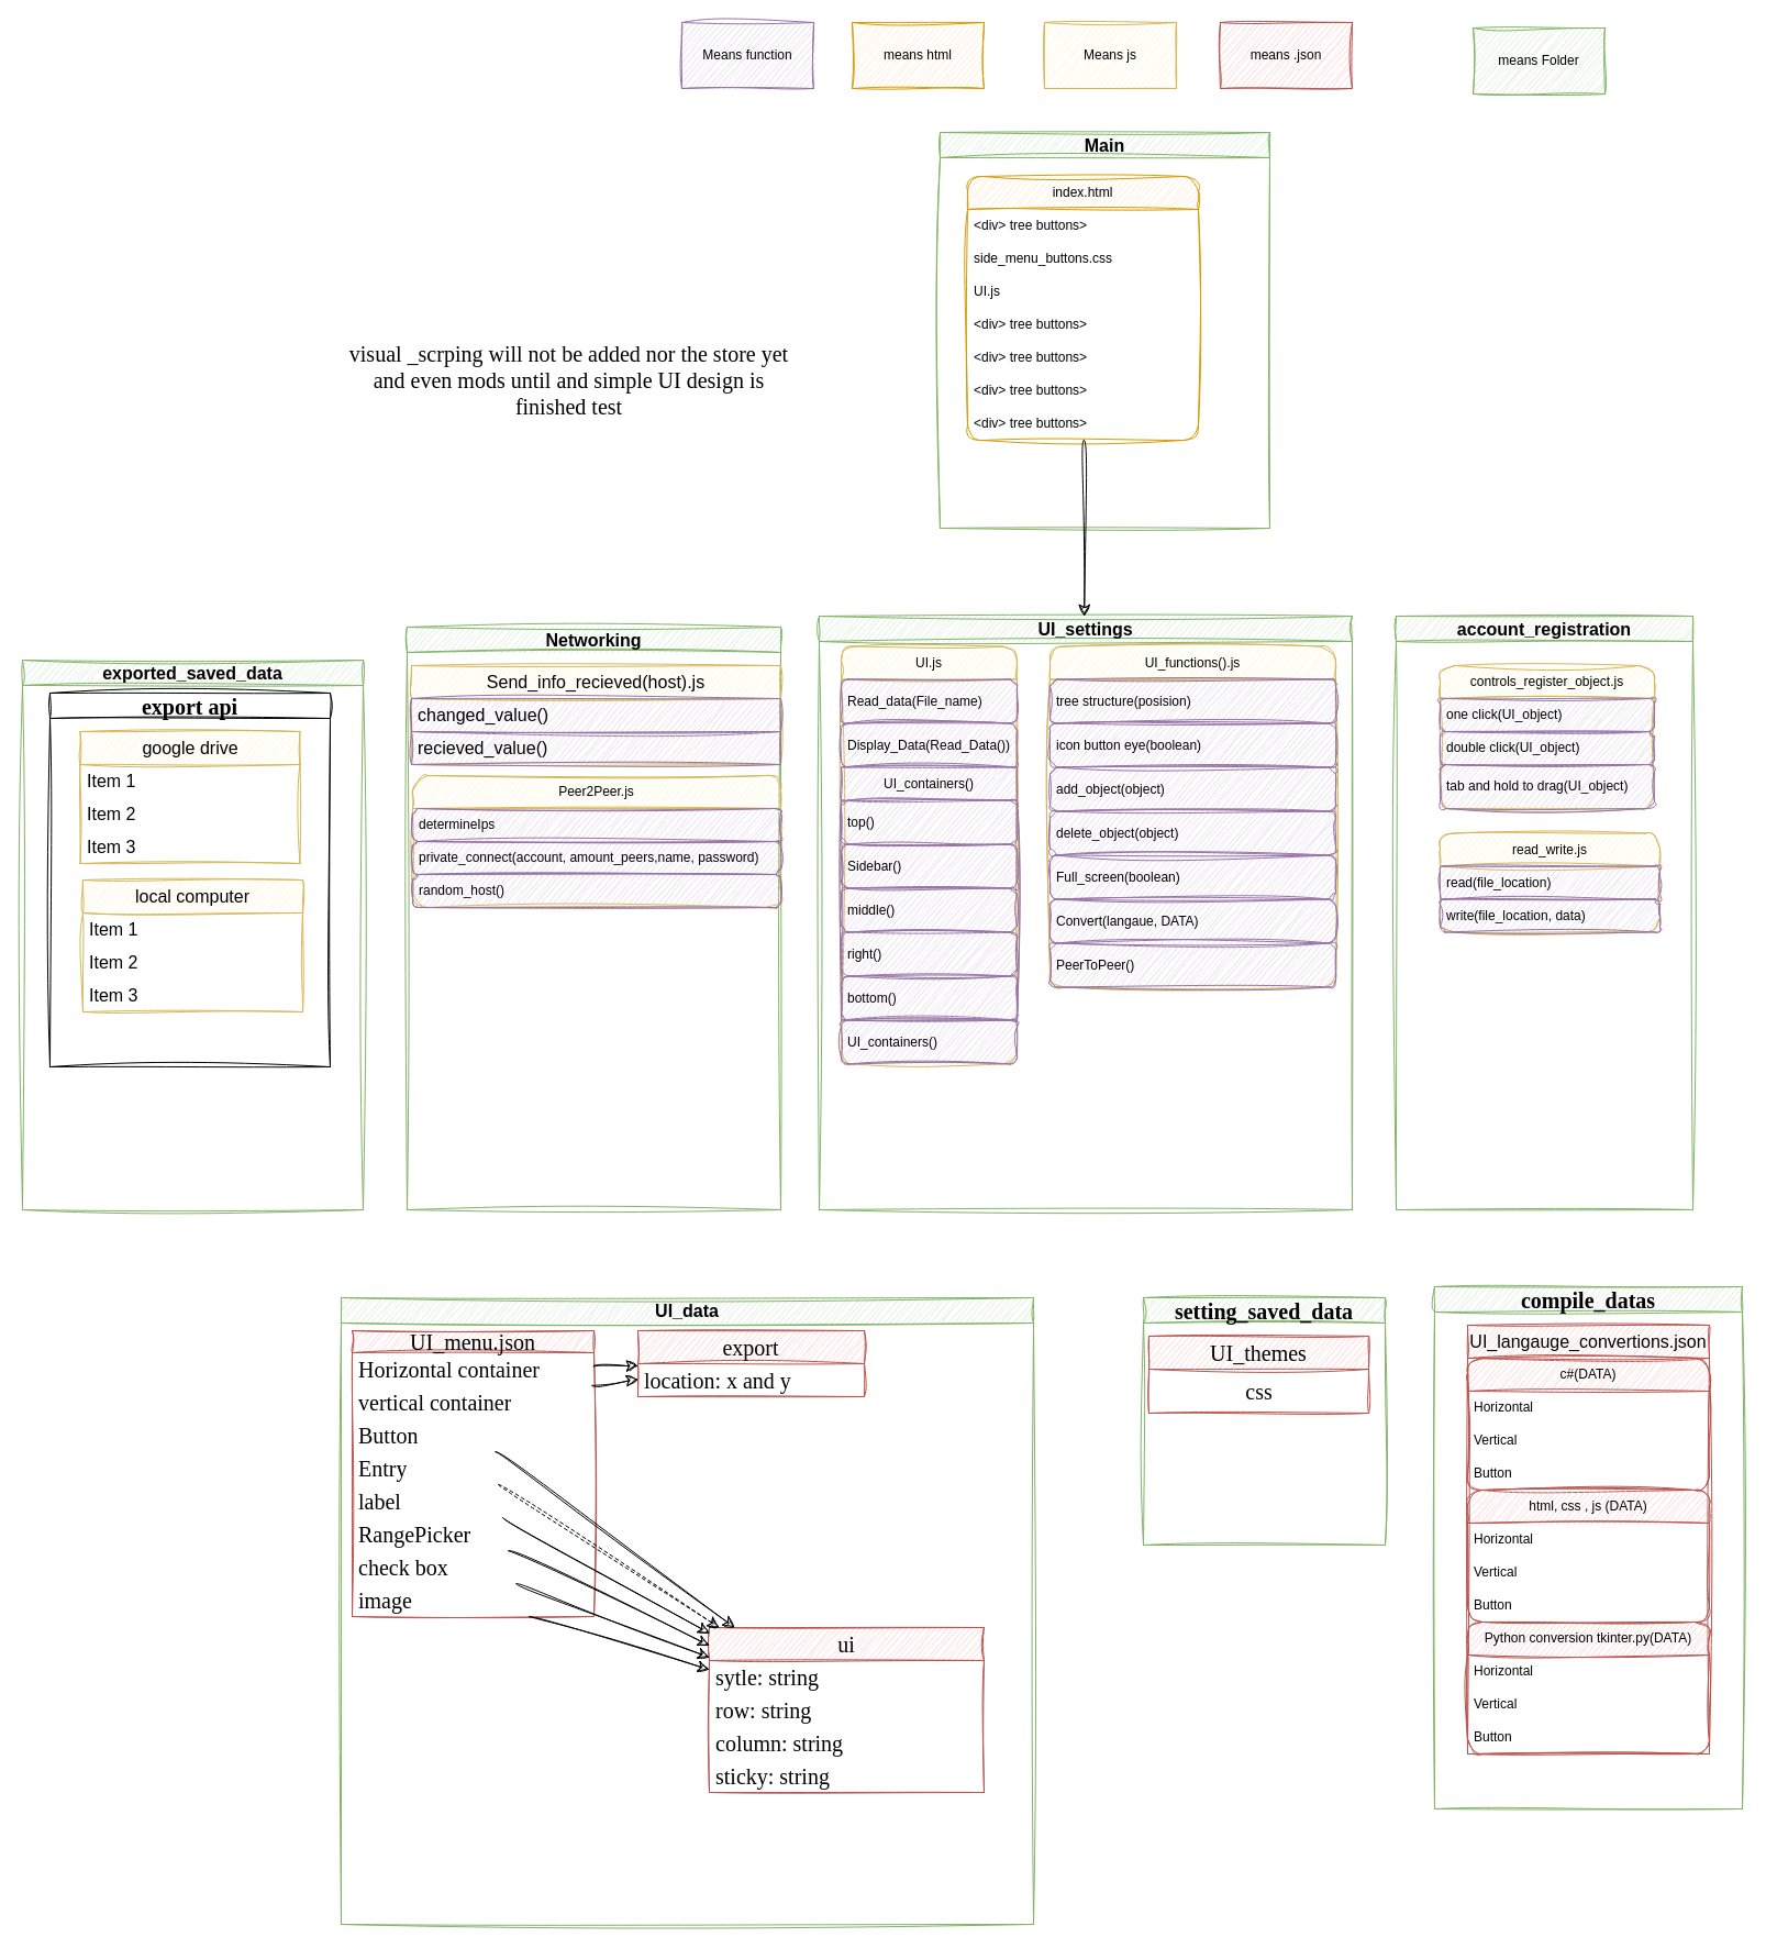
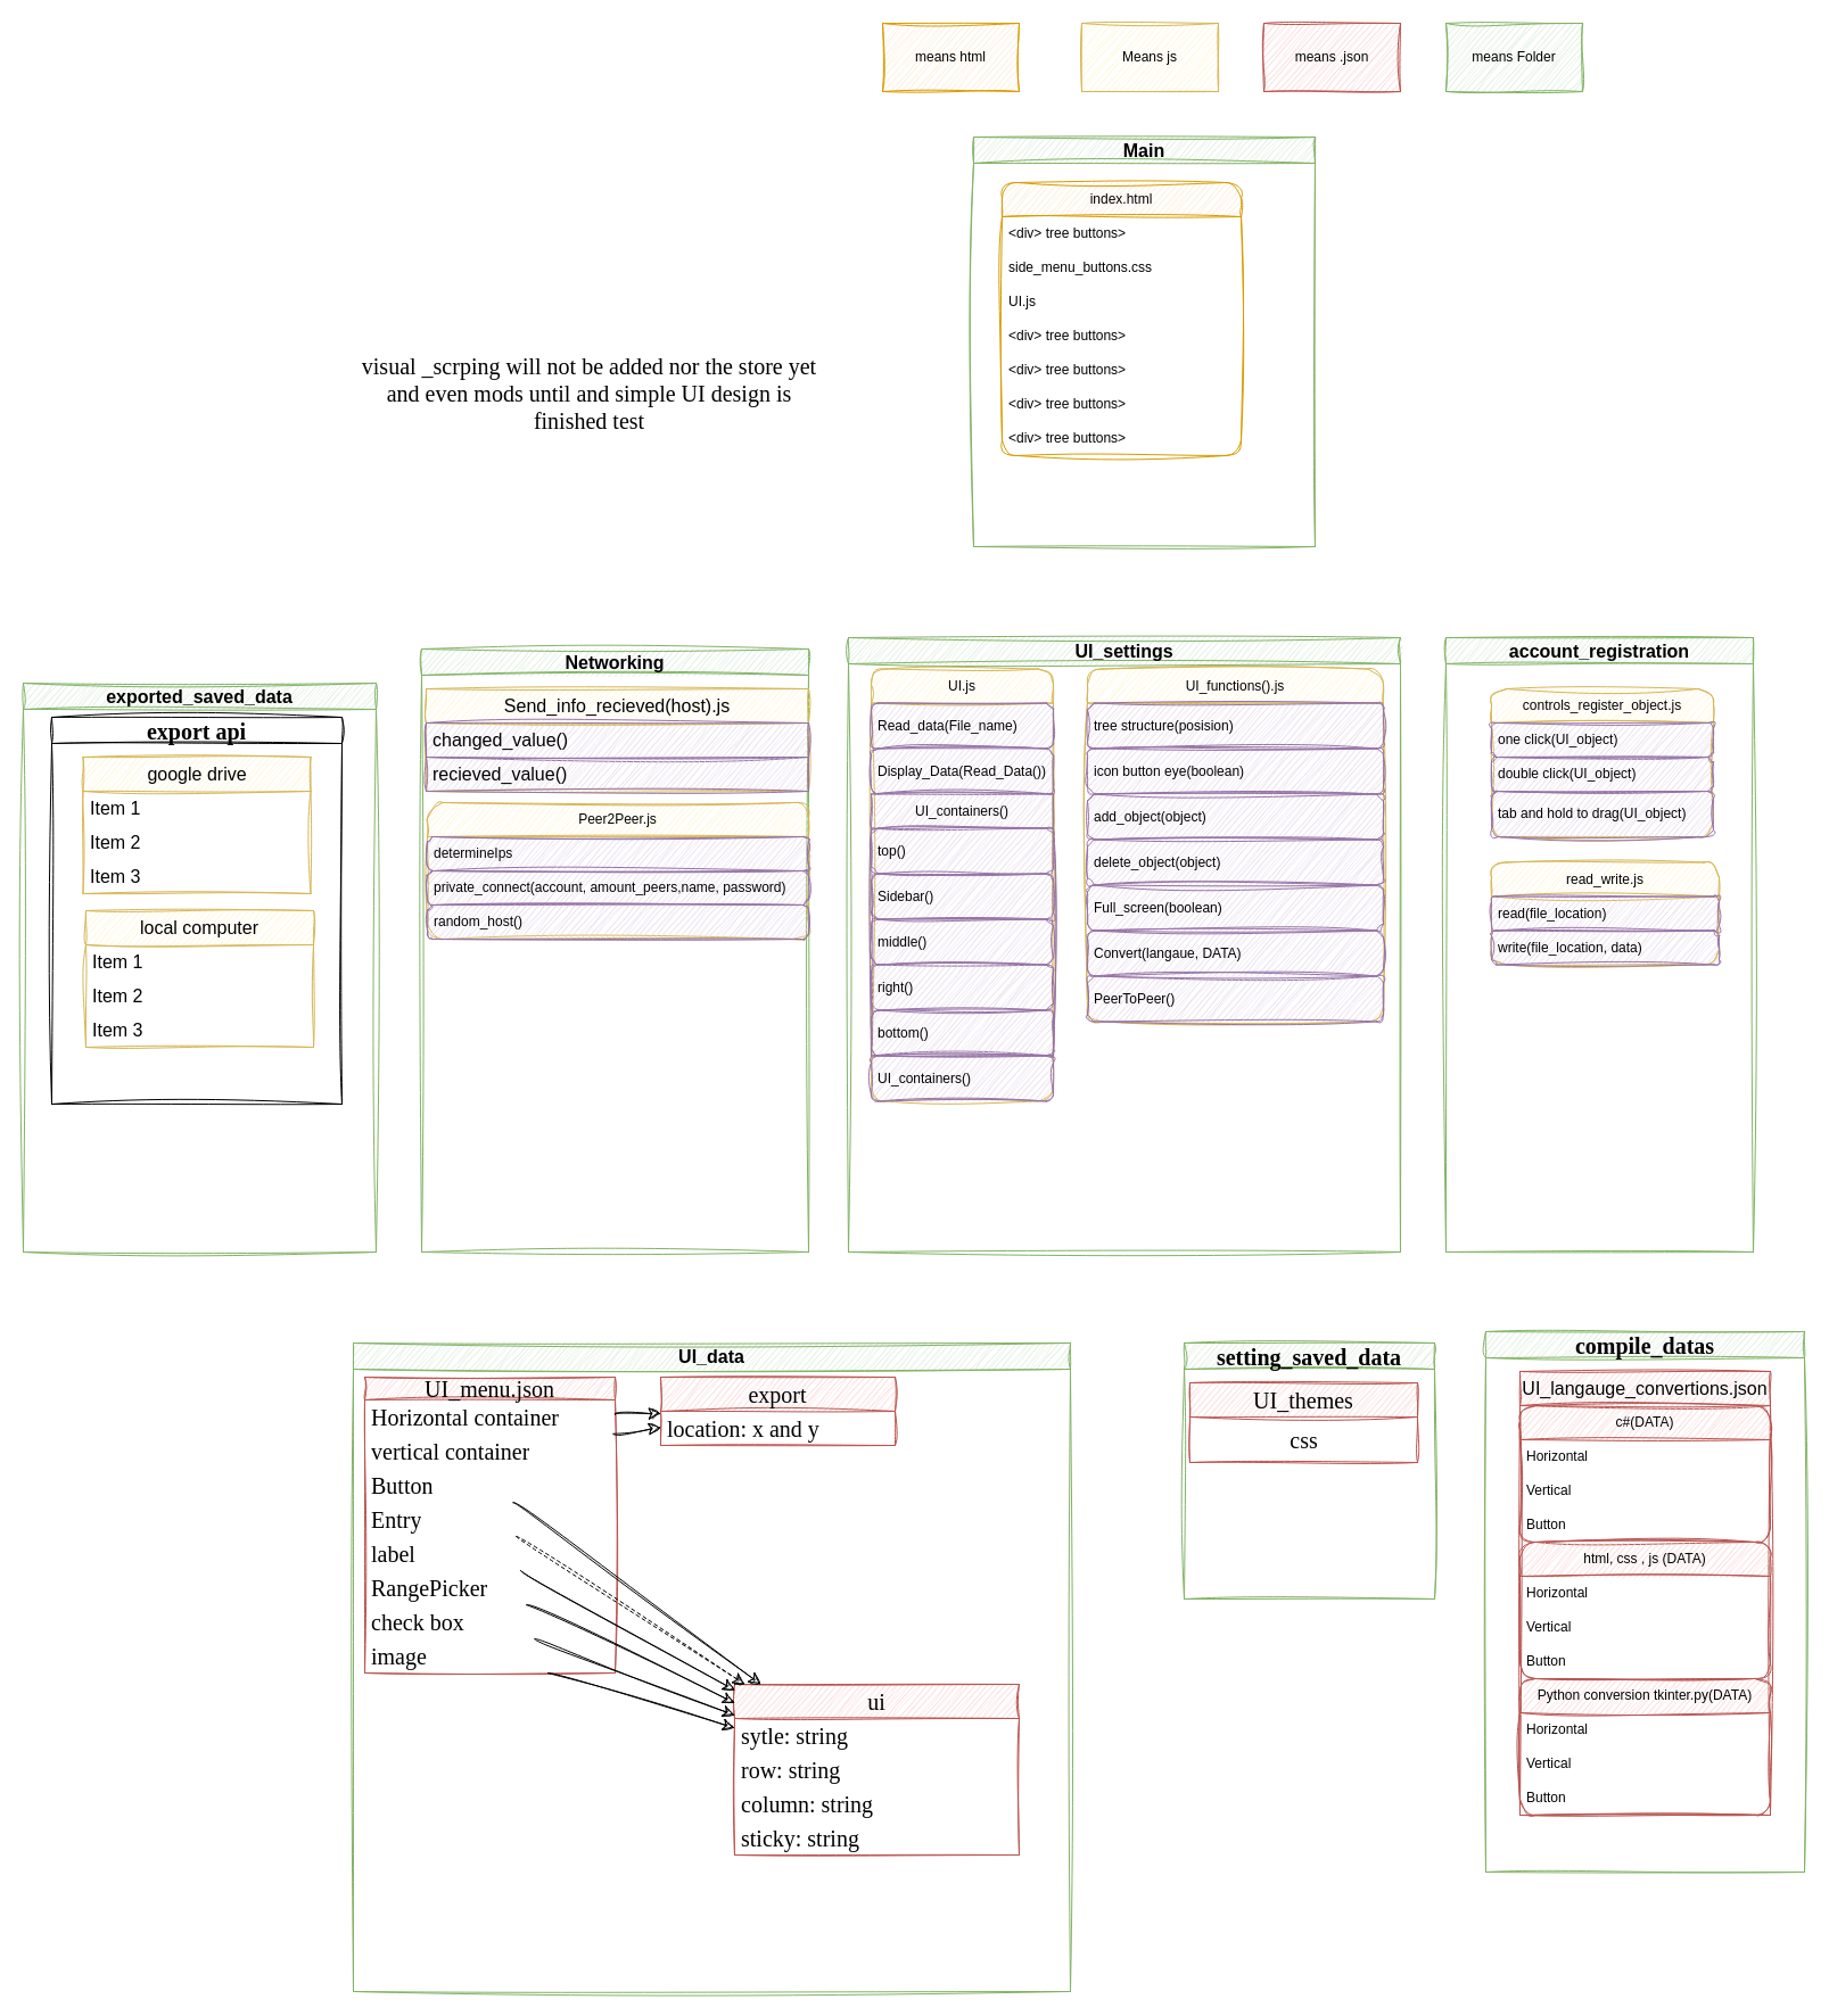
- <mxCell id="2" value="Means function" style="rounded=0;whiteSpace=wrap;html=1;fillColor=#e1d5e7;strokeColor=#9673a6;sketch=1;curveFitting=1;jiggle=2;" vertex="1" parent="1"><mxGeometry x="620" y="20" width="120" height="60" as="geometry" /></mxCell>
- <mxCell id="6" value="means Folder" style="rounded=0;whiteSpace=wrap;html=1;fillColor=#d5e8d4;strokeColor=#82b366;sketch=1;curveFitting=1;jiggle=2;" vertex="1" parent="1"><mxGeometry x="1340" y="25" width="120" height="60" as="geometry" /></mxCell>
+ <mxCell id="6" value="means Folder" style="rounded=0;whiteSpace=wrap;html=1;fillColor=#d5e8d4;strokeColor=#82b366;sketch=1;curveFitting=1;jiggle=2;" vertex="1" parent="1"><mxGeometry x="1270" y="20" width="120" height="60" as="geometry" /></mxCell>
- <mxCell id="80" style="edgeStyle=none;curved=1;rounded=0;sketch=1;hachureGap=4;jiggle=2;curveFitting=1;orthogonalLoop=1;jettySize=auto;html=1;fontFamily=Architects Daughter;fontSource=https%3A%2F%2Ffonts.googleapis.com%2Fcss%3Ffamily%3DArchitects%2BDaughter;fontSize=16;startSize=8;endSize=8;" edge="1" parent="1" source="44" target="15"><mxGeometry relative="1" as="geometry" /></mxCell>
